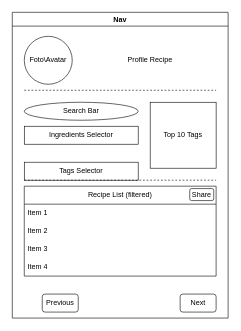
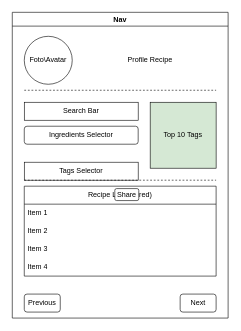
- <mxCell id="6" value="Search Bar" style="ellipse;whiteSpace=wrap;html=1;" vertex="1" parent="2"><mxGeometry x="20" y="150" width="190" height="30" as="geometry" /></mxCell>
+ <mxCell id="6" value="Search Bar" style="rounded=0;whiteSpace=wrap;html=1;" vertex="1" parent="2"><mxGeometry x="20" y="150" width="190" height="30" as="geometry" /></mxCell>
- <mxCell id="7" value="Ingredients Selector" style="rounded=0;whiteSpace=wrap;html=1;" vertex="1" parent="2"><mxGeometry x="20" y="190" width="190" height="30" as="geometry" /></mxCell>
+ <mxCell id="7" value="Ingredients Selector" style="whiteSpace=wrap;html=1;rounded=1;" vertex="1" parent="2"><mxGeometry x="20" y="190" width="190" height="30" as="geometry" /></mxCell>
- <mxCell id="5" value="Top 10 Tags" style="whiteSpace=wrap;html=1;aspect=fixed;" vertex="1" parent="2"><mxGeometry x="230" y="150" width="110" height="110" as="geometry" /></mxCell>
+ <mxCell id="5" value="Top 10 Tags" style="whiteSpace=wrap;html=1;aspect=fixed;fillColor=#d5e8d4;" vertex="1" parent="2"><mxGeometry x="230" y="150" width="110" height="110" as="geometry" /></mxCell>
- <mxCell id="17" value="Share" style="rounded=1;whiteSpace=wrap;html=1;" vertex="1" parent="2"><mxGeometry x="296" y="294" width="40" height="20" as="geometry" /></mxCell>
+ <mxCell id="17" value="Share" style="rounded=1;whiteSpace=wrap;html=1;" vertex="1" parent="2"><mxGeometry x="171" y="294" width="40" height="20" as="geometry" /></mxCell>
- <mxCell id="15" value="Previous" style="rounded=1;whiteSpace=wrap;html=1;" vertex="1" parent="2"><mxGeometry x="50" y="470" width="60" height="30" as="geometry" /></mxCell>
+ <mxCell id="15" value="Previous" style="rounded=1;whiteSpace=wrap;html=1;" vertex="1" parent="2"><mxGeometry x="20" y="470" width="60" height="30" as="geometry" /></mxCell>
